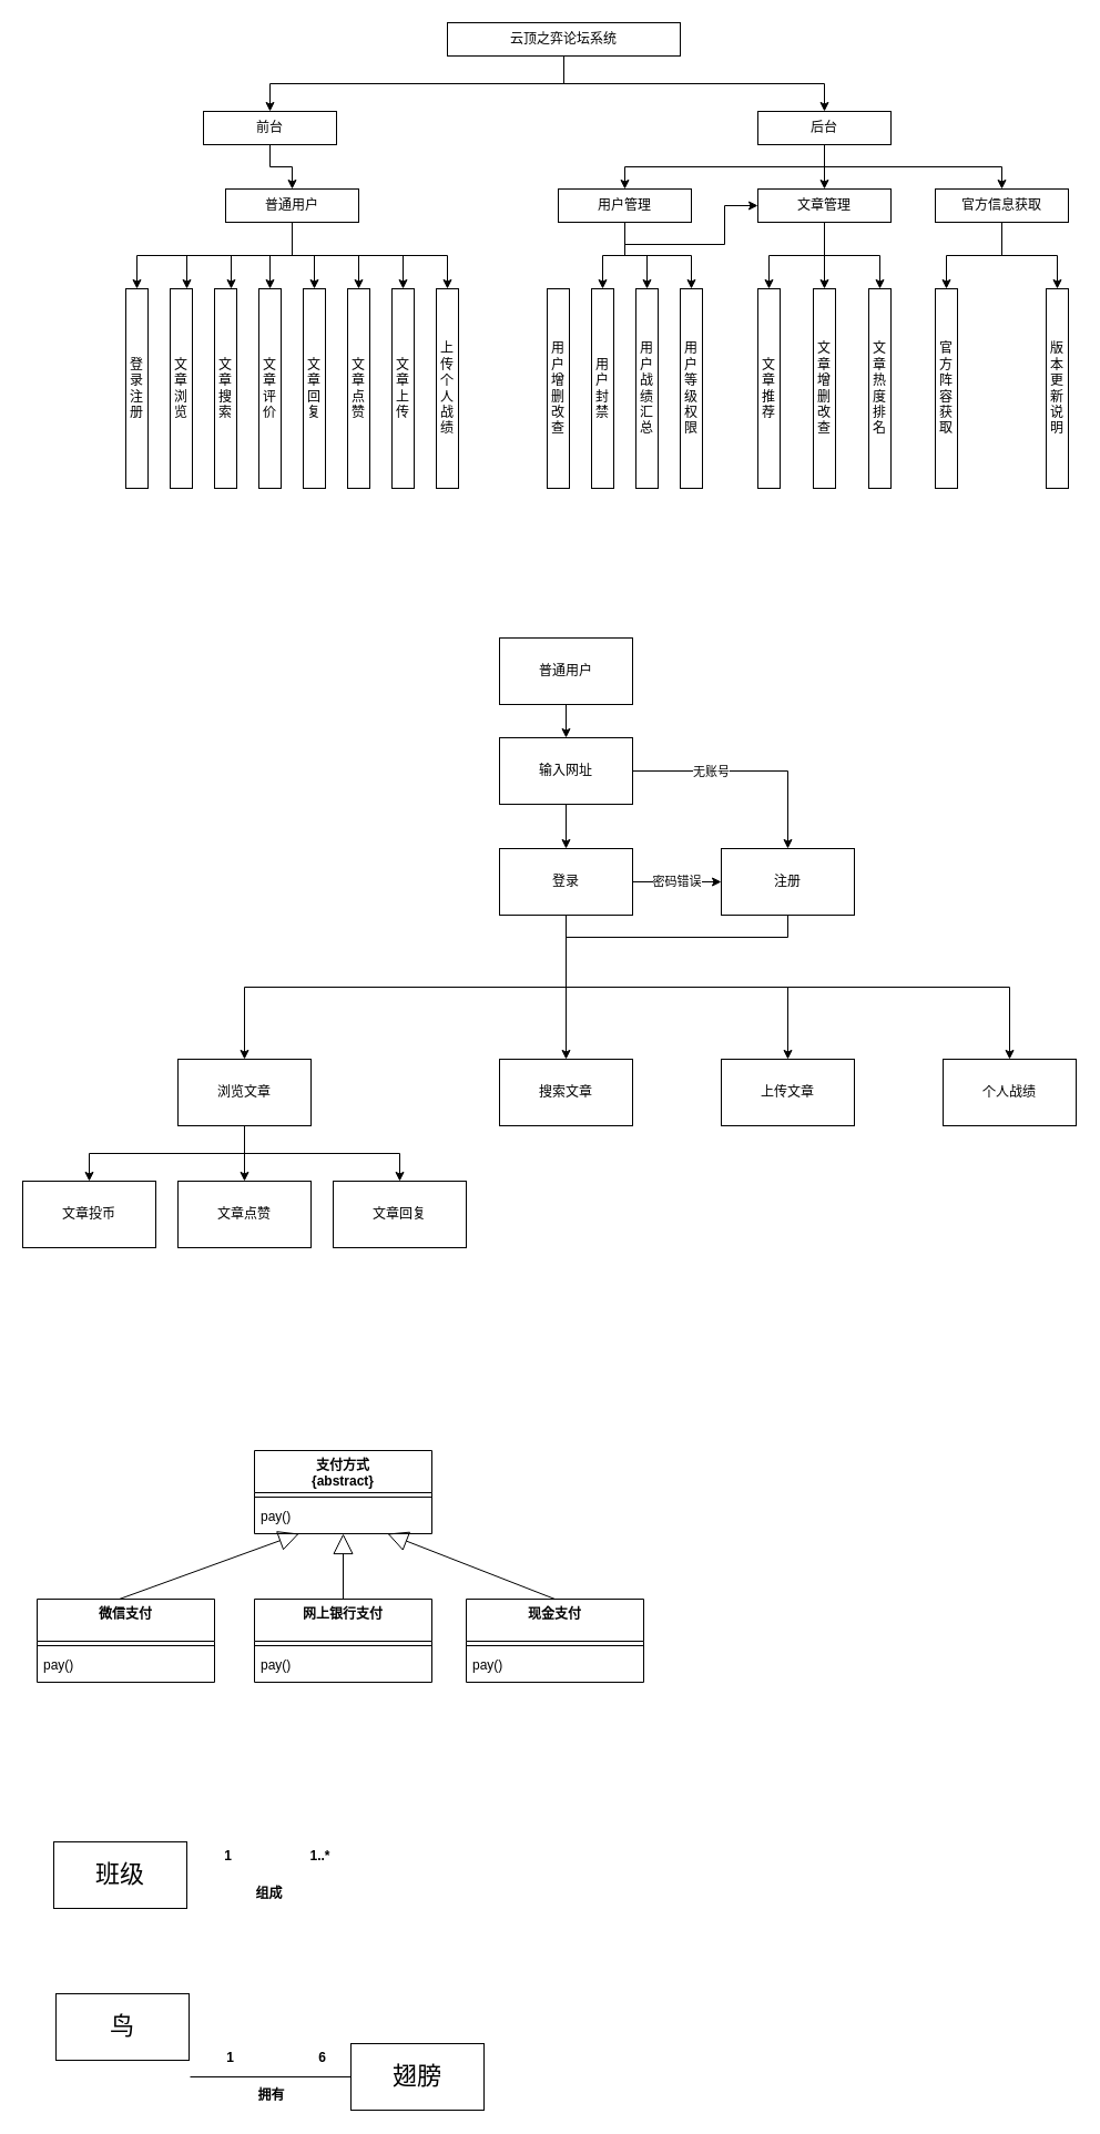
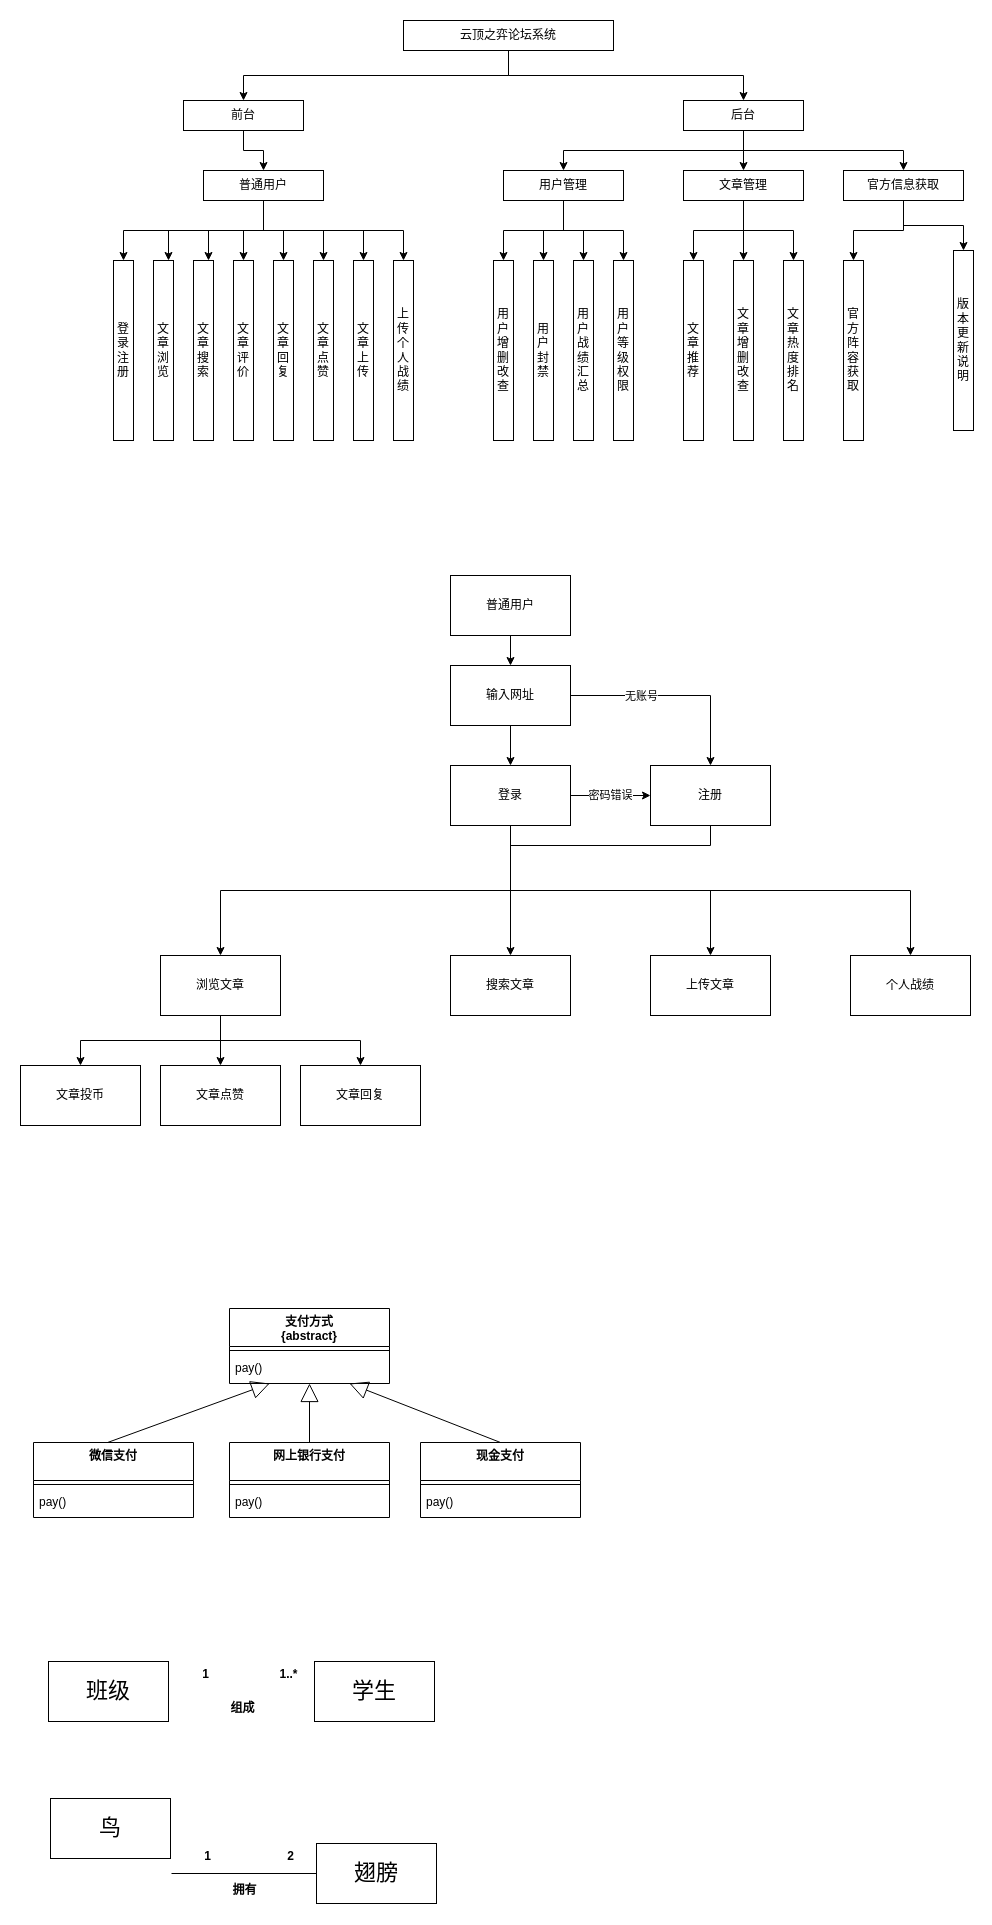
- <mxCell id="33" style="edgeStyle=orthogonalEdgeStyle;rounded=0;orthogonalLoop=1;jettySize=auto;html=1;exitX=0.5;exitY=1;exitDx=0;exitDy=0;" parent="1" source="37" target="41" edge="1"><mxGeometry relative="1" as="geometry" /></mxCell>
+ <mxCell id="33" style="edgeStyle=orthogonalEdgeStyle;rounded=0;orthogonalLoop=1;jettySize=auto;html=1;exitX=0.5;exitY=1;exitDx=0;exitDy=0;entryX=0.5;entryY=0;entryDx=0;entryDy=0;" parent="1" source="37" target="26" edge="1"><mxGeometry relative="1" as="geometry" /></mxCell>
- <mxCell id="30" value="版本更新说明" style="rounded=0;whiteSpace=wrap;html=1;" parent="1" vertex="1"><mxGeometry x="943" y="260" width="20" height="180" as="geometry" /></mxCell>
+ <mxCell id="30" value="版本更新说明" style="rounded=0;whiteSpace=wrap;html=1;" parent="1" vertex="1"><mxGeometry x="953" y="250" width="20" height="180" as="geometry" /></mxCell>
+ <mxCell id="89" value="&lt;font style=&quot;font-size: 22px;&quot;&gt;学生&lt;/font&gt;" style="rounded=0;whiteSpace=wrap;html=1;" vertex="1" parent="1"><mxGeometry x="314" y="1661" width="120" height="60" as="geometry" /></mxCell>
- <mxCell id="96" value="6" style="text;align=center;fontStyle=1;verticalAlign=middle;spacingLeft=3;spacingRight=3;strokeColor=none;rotatable=0;points=[[0,0.5],[1,0.5]];portConstraint=eastwest;html=1;" vertex="1" parent="1"><mxGeometry x="278" y="1843" width="23" height="26" as="geometry" /></mxCell>
+ <mxCell id="96" value="2" style="text;align=center;fontStyle=1;verticalAlign=middle;spacingLeft=3;spacingRight=3;strokeColor=none;rotatable=0;points=[[0,0.5],[1,0.5]];portConstraint=eastwest;html=1;" vertex="1" parent="1"><mxGeometry x="278" y="1843" width="23" height="26" as="geometry" /></mxCell>
